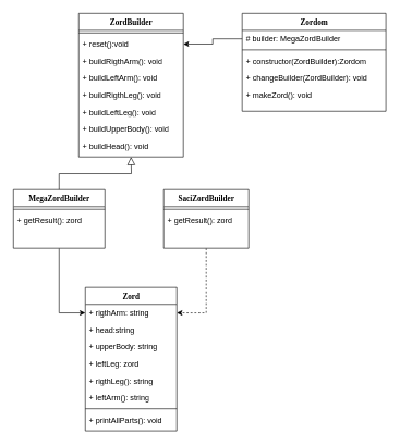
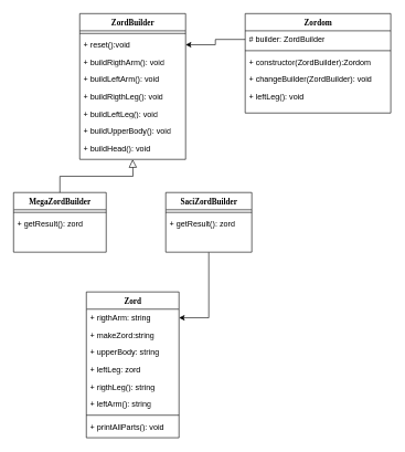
- <mxCell id="3" value="# builder: MegaZordBuilder" style="text;html=1;strokeColor=none;fillColor=none;align=left;verticalAlign=top;spacingLeft=4;spacingRight=4;whiteSpace=wrap;overflow=hidden;rotatable=0;points=[[0,0.5],[1,0.5]];portConstraint=eastwest;" vertex="1" parent="2"><mxGeometry y="26" width="220" height="26" as="geometry" /></mxCell>
+ <mxCell id="3" value="# builder: ZordBuilder" style="text;html=1;strokeColor=none;fillColor=none;align=left;verticalAlign=top;spacingLeft=4;spacingRight=4;whiteSpace=wrap;overflow=hidden;rotatable=0;points=[[0,0.5],[1,0.5]];portConstraint=eastwest;" vertex="1" parent="2"><mxGeometry y="26" width="220" height="26" as="geometry" /></mxCell>
- <mxCell id="7" value="+ makeZord(): void" style="text;html=1;strokeColor=none;fillColor=none;align=left;verticalAlign=top;spacingLeft=4;spacingRight=4;whiteSpace=wrap;overflow=hidden;rotatable=0;points=[[0,0.5],[1,0.5]];portConstraint=eastwest;" vertex="1" parent="2"><mxGeometry y="112" width="220" height="26" as="geometry" /></mxCell>
+ <mxCell id="7" value="+ leftLeg(): void" style="text;html=1;strokeColor=none;fillColor=none;align=left;verticalAlign=top;spacingLeft=4;spacingRight=4;whiteSpace=wrap;overflow=hidden;rotatable=0;points=[[0,0.5],[1,0.5]];portConstraint=eastwest;" vertex="1" parent="2"><mxGeometry y="112" width="220" height="26" as="geometry" /></mxCell>
- <mxCell id="22" style="edgeStyle=orthogonalEdgeStyle;rounded=0;orthogonalLoop=1;jettySize=auto;html=1;exitX=0.5;exitY=1;exitDx=0;exitDy=0;startArrow=none;startFill=0;startSize=10;endArrow=classic;endFill=1;endSize=6;dashed=1;" edge="1" parent="1" source="23" target="27"><mxGeometry relative="1" as="geometry" /></mxCell>
+ <mxCell id="22" style="edgeStyle=orthogonalEdgeStyle;rounded=0;orthogonalLoop=1;jettySize=auto;html=1;exitX=0.5;exitY=1;exitDx=0;exitDy=0;startArrow=none;startFill=0;startSize=10;endArrow=classic;endFill=1;endSize=6;" edge="1" parent="1" source="23" target="27"><mxGeometry relative="1" as="geometry" /></mxCell>
- <mxCell id="18" style="edgeStyle=orthogonalEdgeStyle;rounded=0;orthogonalLoop=1;jettySize=auto;html=1;exitX=0.5;exitY=1;exitDx=0;exitDy=0;entryX=0;entryY=0.5;entryDx=0;entryDy=0;startArrow=none;startFill=0;startSize=10;endArrow=classic;endFill=1;endSize=6;" edge="1" parent="1" source="19" target="27"><mxGeometry relative="1" as="geometry" /></mxCell>
- <mxCell id="28" value="+ head:string" style="text;html=1;strokeColor=none;fillColor=none;align=left;verticalAlign=top;spacingLeft=4;spacingRight=4;whiteSpace=wrap;overflow=hidden;rotatable=0;points=[[0,0.5],[1,0.5]];portConstraint=eastwest;" vertex="1" parent="26"><mxGeometry y="52" width="140" height="26" as="geometry" /></mxCell>
+ <mxCell id="28" value="+ makeZord:string" style="text;html=1;strokeColor=none;fillColor=none;align=left;verticalAlign=top;spacingLeft=4;spacingRight=4;whiteSpace=wrap;overflow=hidden;rotatable=0;points=[[0,0.5],[1,0.5]];portConstraint=eastwest;" vertex="1" parent="26"><mxGeometry y="52" width="140" height="26" as="geometry" /></mxCell>
